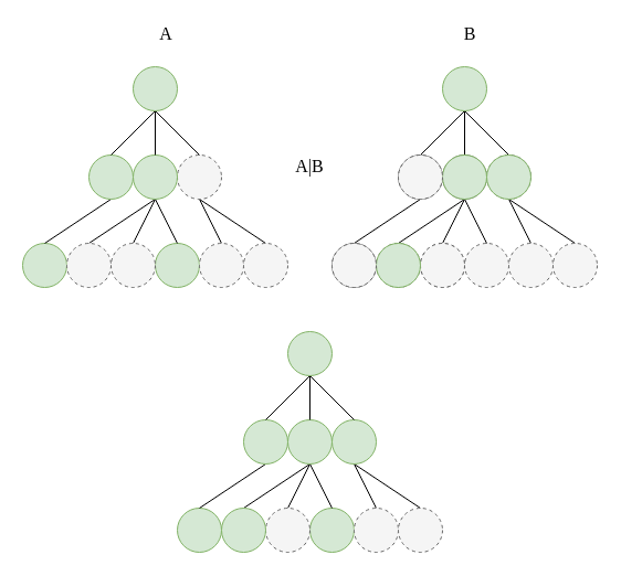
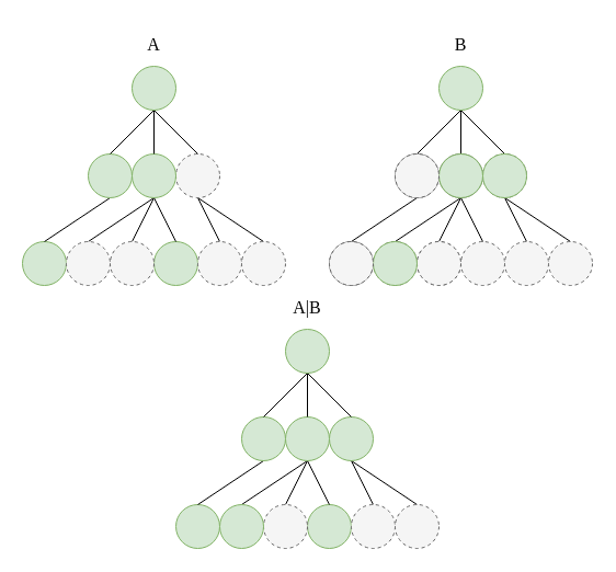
- <mxCell id="66" value="A" style="rounded=0;whiteSpace=wrap;html=1;dashed=1;fontFamily=Lucida Console;strokeColor=none;fillColor=none;fontSize=16;" parent="1" vertex="1"><mxGeometry x="110" y="10" width="80" height="40" as="geometry" /></mxCell>
+ <mxCell id="66" value="A" style="rounded=0;whiteSpace=wrap;html=1;dashed=1;fontFamily=Lucida Console;strokeColor=none;fillColor=none;fontSize=16;" parent="1" vertex="1"><mxGeometry x="100" width="80" height="40" as="geometry" y="20" /></mxCell>
- <mxCell id="67" value="B" style="rounded=0;whiteSpace=wrap;html=1;dashed=1;fontFamily=Lucida Console;strokeColor=none;fillColor=none;fontSize=16;" parent="1" vertex="1"><mxGeometry x="385" y="10" width="80" height="40" as="geometry" /></mxCell>
+ <mxCell id="67" value="B" style="rounded=0;whiteSpace=wrap;html=1;dashed=1;fontFamily=Lucida Console;strokeColor=none;fillColor=none;fontSize=16;" parent="1" vertex="1"><mxGeometry x="380" width="80" height="40" as="geometry" y="20" /></mxCell>
- <mxCell id="65" value="A|B" style="rounded=0;whiteSpace=wrap;html=1;dashed=1;fontFamily=Lucida Console;strokeColor=none;fillColor=none;fontSize=16;" parent="1" vertex="1"><mxGeometry x="220" y="130" width="120" height="40" as="geometry" /></mxCell>
+ <mxCell id="65" value="A|B" style="rounded=0;whiteSpace=wrap;html=1;dashed=1;fontFamily=Lucida Console;strokeColor=none;fillColor=none;fontSize=16;" parent="1" vertex="1"><mxGeometry x="220" y="260" width="120" height="40" as="geometry" /></mxCell>
